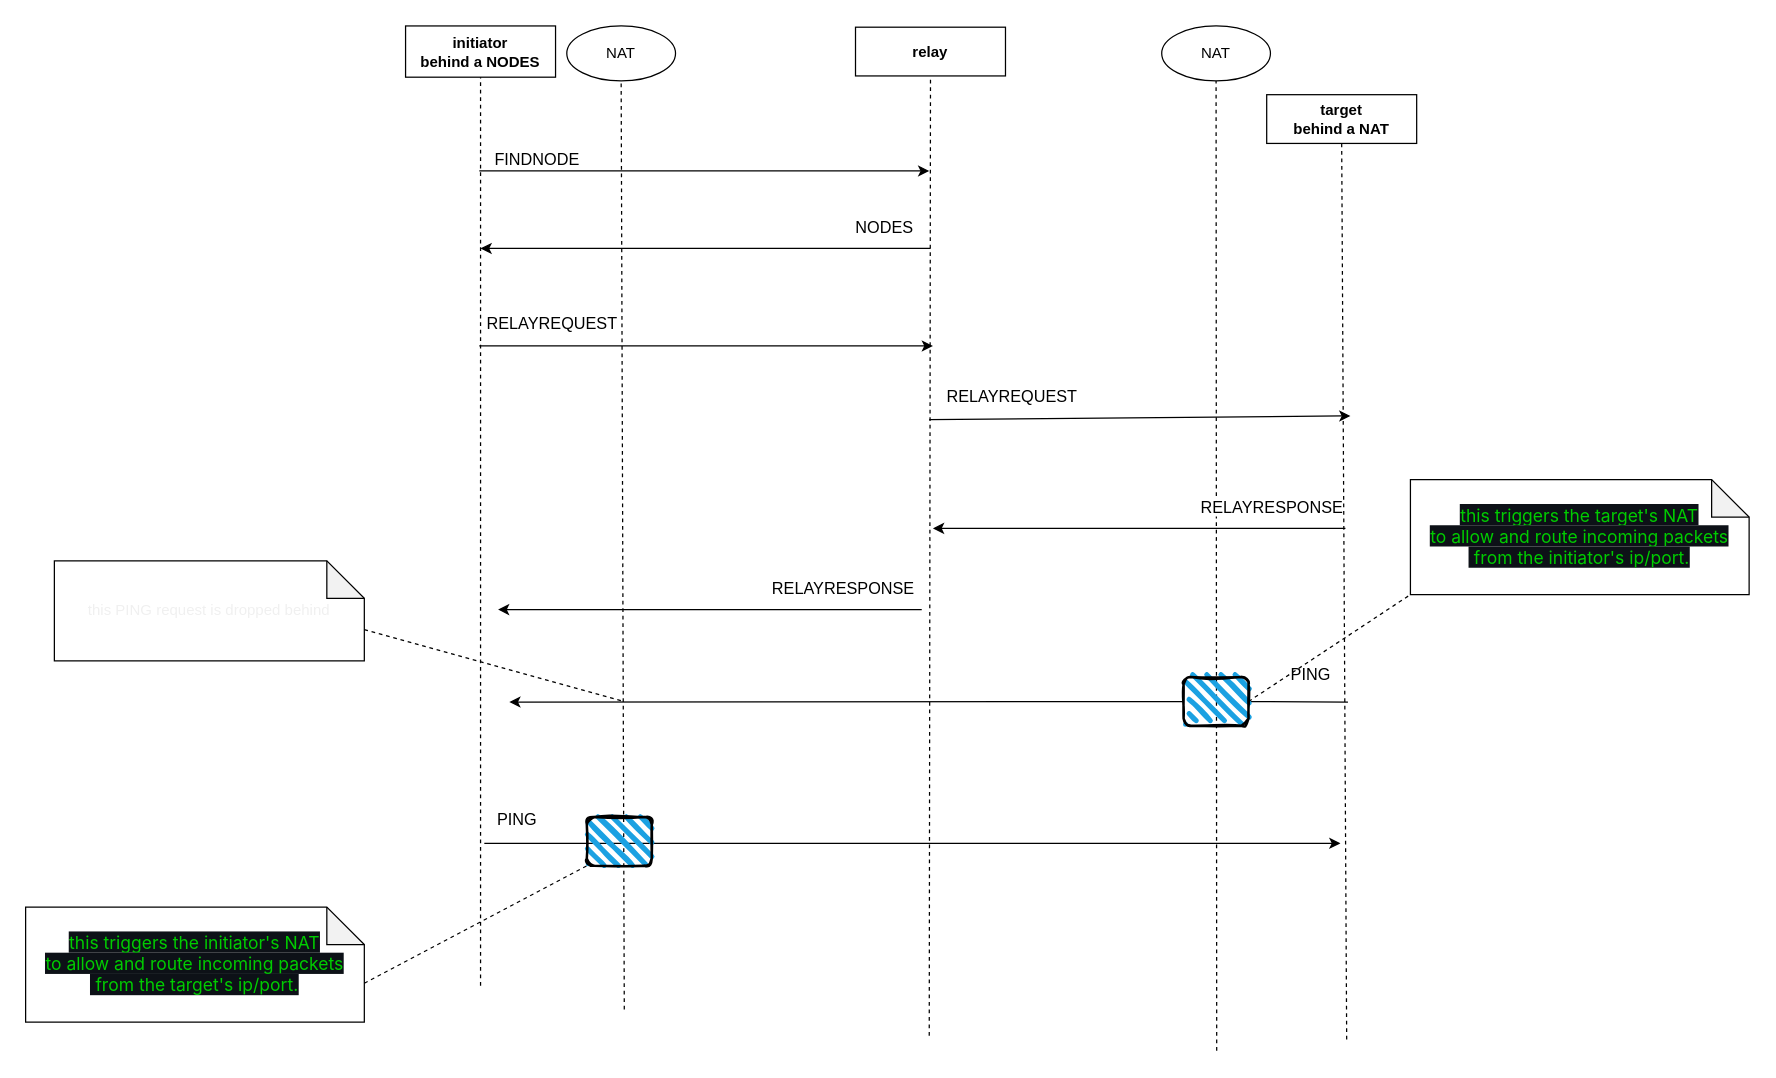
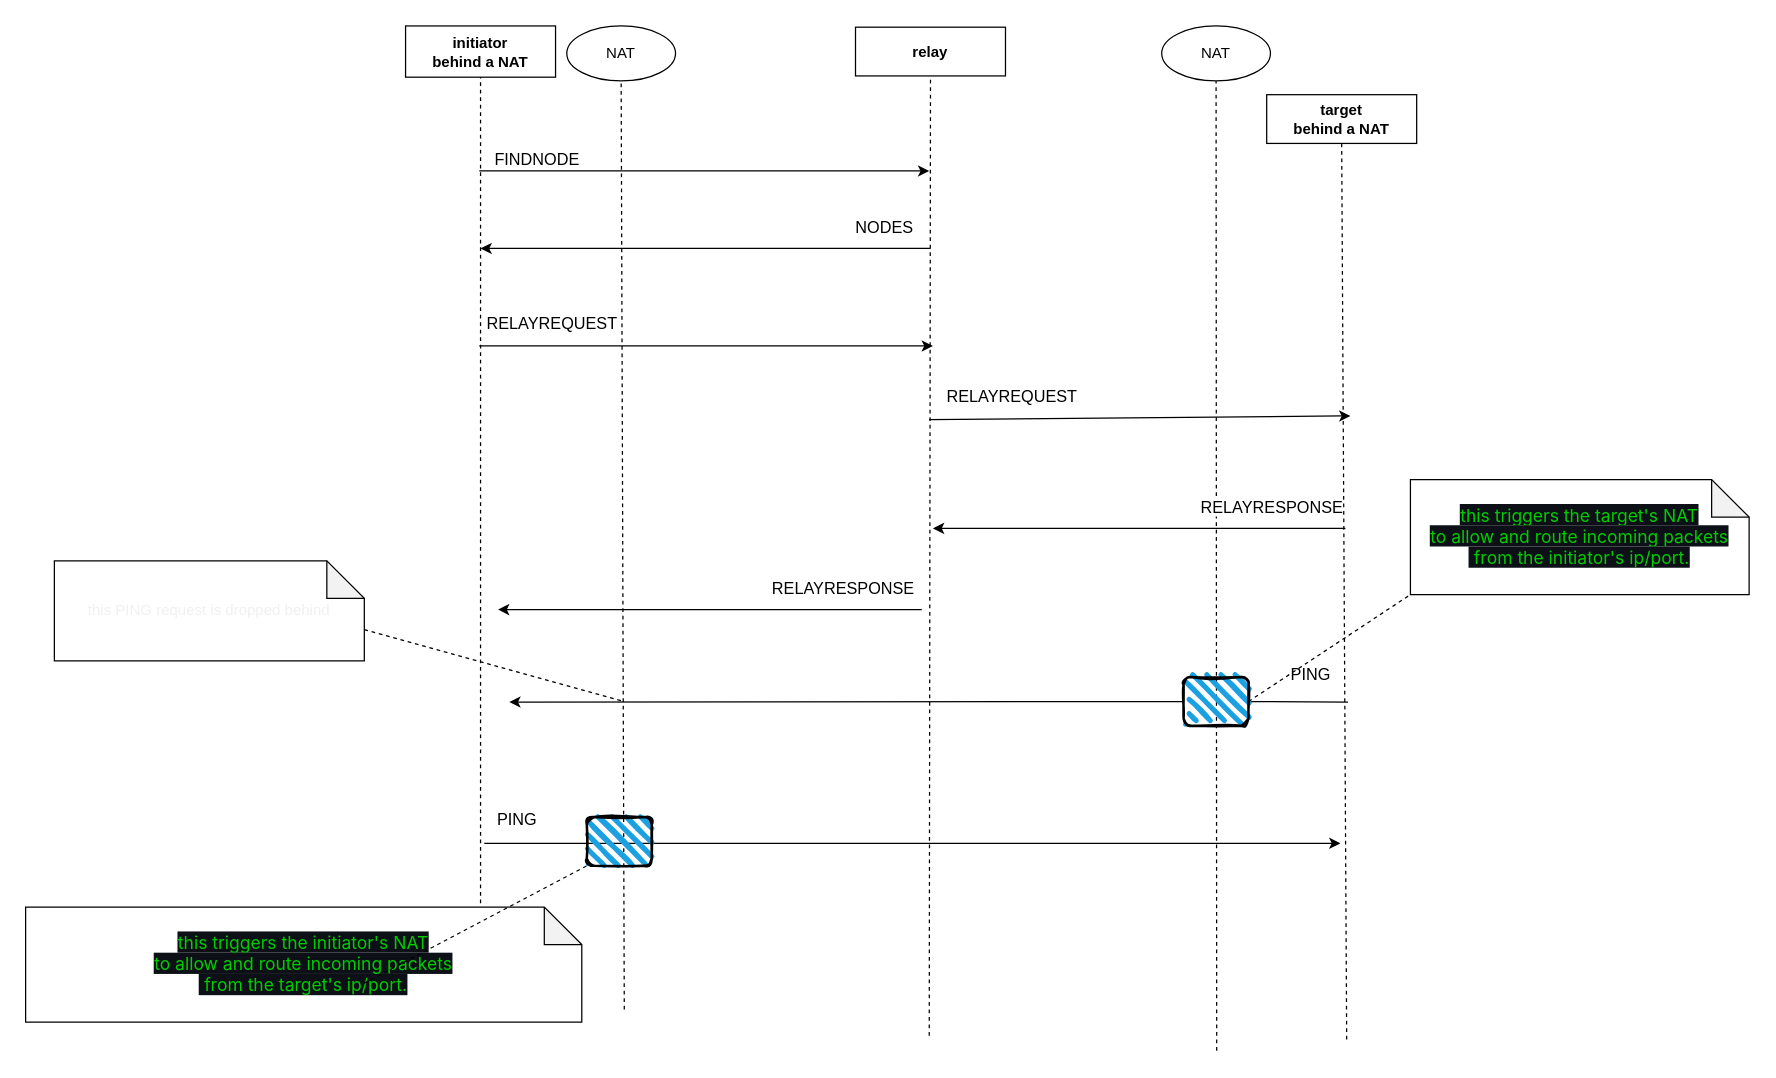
- <mxCell id="2" value="initiator&lt;br&gt;behind a NODES" style="rounded=0;whiteSpace=wrap;html=1;fontStyle=1" vertex="1" parent="1"><mxGeometry y="20" width="120" height="41" as="geometry" x="324" /></mxCell>
+ <mxCell id="2" value="initiator&lt;br&gt;behind a NAT" style="rounded=0;whiteSpace=wrap;html=1;fontStyle=1" vertex="1" parent="1"><mxGeometry y="20" width="120" height="41" as="geometry" x="324" /></mxCell>
- <mxCell id="33" value="&lt;span style=&quot;font-family: -apple-system, &amp;quot;system-ui&amp;quot;, &amp;quot;Segoe UI&amp;quot;, &amp;quot;Noto Sans&amp;quot;, Helvetica, Arial, sans-serif, &amp;quot;Apple Color Emoji&amp;quot;, &amp;quot;Segoe UI Emoji&amp;quot;; font-size: 14px; text-align: left; background-color: rgb(13, 17, 23);&quot;&gt;this triggers the initiator's NAT &lt;br&gt;to allow and route incoming packets&lt;br&gt;&amp;nbsp;from the target's ip/port.&lt;/span&gt;" style="shape=note;whiteSpace=wrap;html=1;backgroundOutline=1;darkOpacity=0.05;fontColor=#00CC00;" vertex="1" parent="1"><mxGeometry x="20" y="725" width="271" height="92" as="geometry" /></mxCell>
+ <mxCell id="33" value="&lt;span style=&quot;font-family: -apple-system, &amp;quot;system-ui&amp;quot;, &amp;quot;Segoe UI&amp;quot;, &amp;quot;Noto Sans&amp;quot;, Helvetica, Arial, sans-serif, &amp;quot;Apple Color Emoji&amp;quot;, &amp;quot;Segoe UI Emoji&amp;quot;; font-size: 14px; text-align: left; background-color: rgb(13, 17, 23);&quot;&gt;this triggers the initiator's NAT &lt;br&gt;to allow and route incoming packets&lt;br&gt;&amp;nbsp;from the target's ip/port.&lt;/span&gt;" style="shape=note;whiteSpace=wrap;html=1;backgroundOutline=1;darkOpacity=0.05;fontColor=#00CC00;" vertex="1" parent="1"><mxGeometry x="20" y="725" width="445" height="92" as="geometry" /></mxCell>
